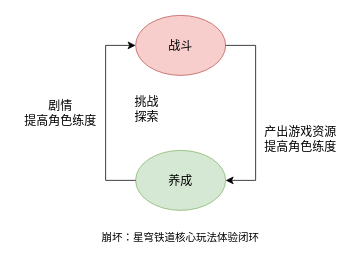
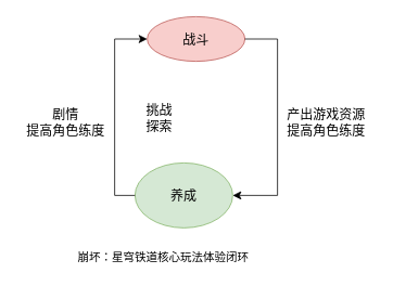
- <mxCell id="2" value="战斗" style="ellipse;whiteSpace=wrap;html=1;fontSize=16;fillColor=#f8cecc;strokeColor=#b85450;" parent="1" vertex="1"><mxGeometry x="180" width="120" height="80" as="geometry" y="20" /></mxCell>
+ <mxCell id="2" value="战斗" style="ellipse;whiteSpace=wrap;html=1;fontSize=16;fillColor=#f8cecc;strokeColor=#b85450;" parent="1" vertex="1"><mxGeometry x="180" y="20" width="120" height="55" as="geometry" /></mxCell>
- <mxCell id="7" value="产出游戏资源&lt;br&gt;提高角色练度" style="text;html=1;strokeColor=none;fillColor=none;align=center;verticalAlign=middle;whiteSpace=wrap;rounded=0;fontSize=16;" parent="1" vertex="1"><mxGeometry x="340" y="95" width="120" height="180" as="geometry" /></mxCell>
+ <mxCell id="7" value="产出游戏资源&lt;br&gt;提高角色练度" style="text;html=1;strokeColor=none;fillColor=none;align=center;verticalAlign=middle;whiteSpace=wrap;rounded=0;fontSize=16;" parent="1" vertex="1"><mxGeometry x="340" y="60" width="120" height="180" as="geometry" /></mxCell>
- <mxCell id="3" value="养成" style="ellipse;whiteSpace=wrap;html=1;fontSize=16;fillColor=#d5e8d4;strokeColor=#82b366;" parent="1" vertex="1"><mxGeometry x="180" y="200" width="120" height="80" as="geometry" /></mxCell>
+ <mxCell id="3" value="养成" style="ellipse;whiteSpace=wrap;html=1;fontSize=16;fillColor=#d5e8d4;strokeColor=#82b366;" parent="1" vertex="1"><mxGeometry x="165" y="200" width="120" height="80" as="geometry" /></mxCell>
- <mxCell id="5" value="&lt;font style=&quot;font-size: 14px;&quot;&gt;崩坏：星穹铁道核心玩法体验闭环&lt;/font&gt;" style="text;html=1;strokeColor=none;fillColor=none;align=center;verticalAlign=middle;whiteSpace=wrap;rounded=0;fontSize=16;" parent="1" vertex="1"><mxGeometry x="100" y="300" width="280" height="30" as="geometry" /></mxCell>
+ <mxCell id="5" value="&lt;font style=&quot;font-size: 14px;&quot;&gt;崩坏：星穹铁道核心玩法体验闭环&lt;/font&gt;" style="text;html=1;strokeColor=none;fillColor=none;align=center;verticalAlign=middle;whiteSpace=wrap;rounded=0;fontSize=16;" parent="1" vertex="1"><mxGeometry x="60" y="300" width="280" height="30" as="geometry" /></mxCell>
